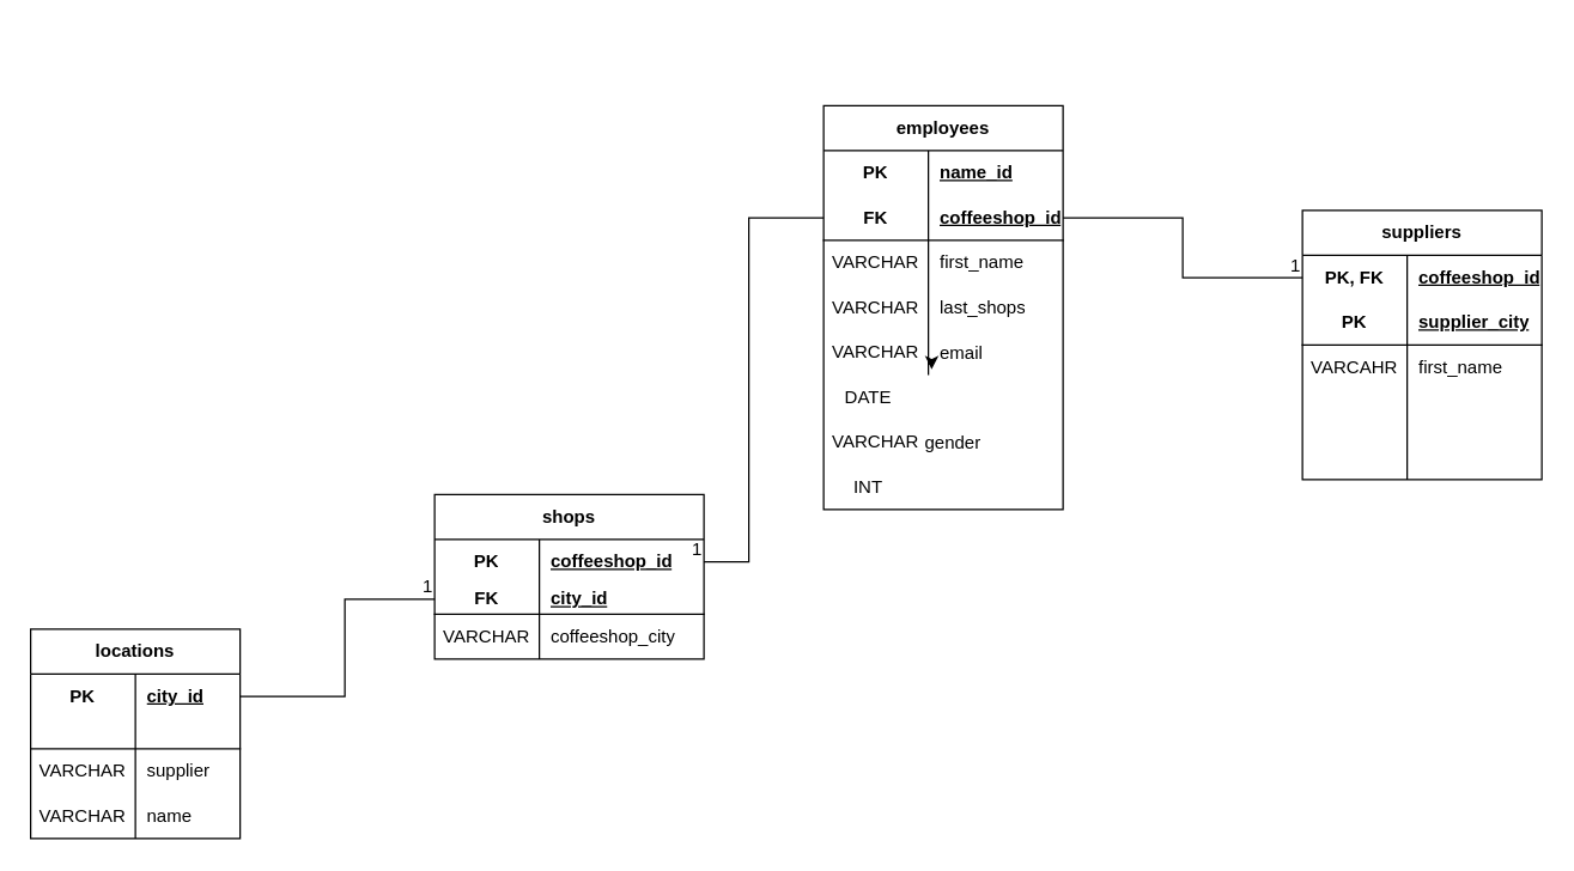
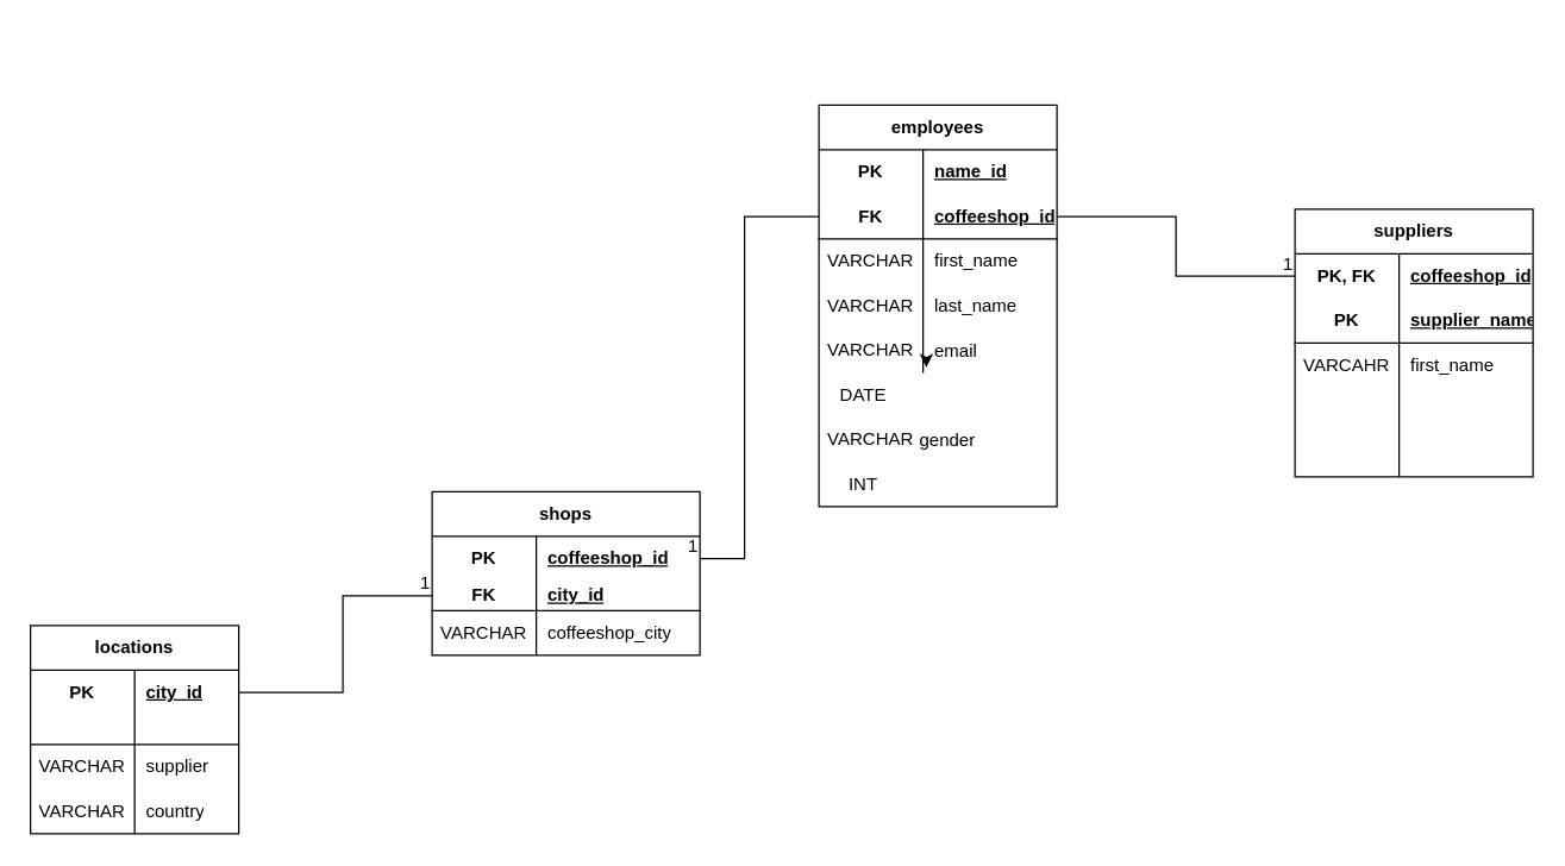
- <mxCell id="16" value="last_shops" style="shape=partialRectangle;connectable=1;fillColor=none;top=0;left=0;bottom=0;right=0;align=left;spacingLeft=6;overflow=hidden;html=1;whiteSpace=wrap;movable=1;resizable=1;rotatable=1;deletable=1;editable=1;locked=0;" vertex="1" parent="14"><mxGeometry x="70" width="90" height="30" as="geometry"><mxRectangle width="90" height="30" as="alternateBounds" /></mxGeometry></mxCell>
+ <mxCell id="16" value="last_name" style="shape=partialRectangle;connectable=1;fillColor=none;top=0;left=0;bottom=0;right=0;align=left;spacingLeft=6;overflow=hidden;html=1;whiteSpace=wrap;movable=1;resizable=1;rotatable=1;deletable=1;editable=1;locked=0;" vertex="1" parent="14"><mxGeometry x="70" width="90" height="30" as="geometry"><mxRectangle width="90" height="30" as="alternateBounds" /></mxGeometry></mxCell>
- <mxCell id="64" value="supplier_city" style="shape=partialRectangle;connectable=1;fillColor=none;top=0;left=0;bottom=0;right=0;align=left;spacingLeft=6;fontStyle=5;overflow=hidden;html=1;whiteSpace=wrap;movable=1;resizable=1;rotatable=1;deletable=1;editable=1;locked=0;" vertex="1" parent="62"><mxGeometry x="70" width="90" height="30" as="geometry"><mxRectangle width="90" height="30" as="alternateBounds" /></mxGeometry></mxCell>
+ <mxCell id="64" value="supplier_name" style="shape=partialRectangle;connectable=1;fillColor=none;top=0;left=0;bottom=0;right=0;align=left;spacingLeft=6;fontStyle=5;overflow=hidden;html=1;whiteSpace=wrap;movable=1;resizable=1;rotatable=1;deletable=1;editable=1;locked=0;" vertex="1" parent="62"><mxGeometry x="70" width="90" height="30" as="geometry"><mxRectangle width="90" height="30" as="alternateBounds" /></mxGeometry></mxCell>
- <mxCell id="57" value="name" style="shape=partialRectangle;connectable=0;fillColor=none;top=0;left=0;bottom=0;right=0;align=left;spacingLeft=6;overflow=hidden;html=1;whiteSpace=wrap;" vertex="1" parent="55"><mxGeometry x="70" width="70" height="30" as="geometry"><mxRectangle width="70" height="30" as="alternateBounds" /></mxGeometry></mxCell>
+ <mxCell id="57" value="country" style="shape=partialRectangle;connectable=0;fillColor=none;top=0;left=0;bottom=0;right=0;align=left;spacingLeft=6;overflow=hidden;html=1;whiteSpace=wrap;" vertex="1" parent="55"><mxGeometry x="70" width="70" height="30" as="geometry"><mxRectangle width="70" height="30" as="alternateBounds" /></mxGeometry></mxCell>
